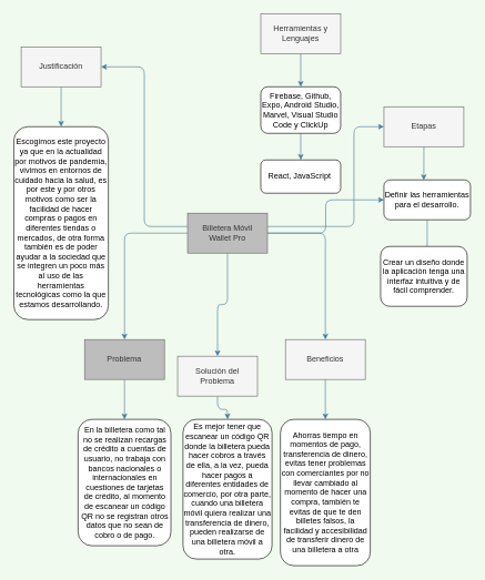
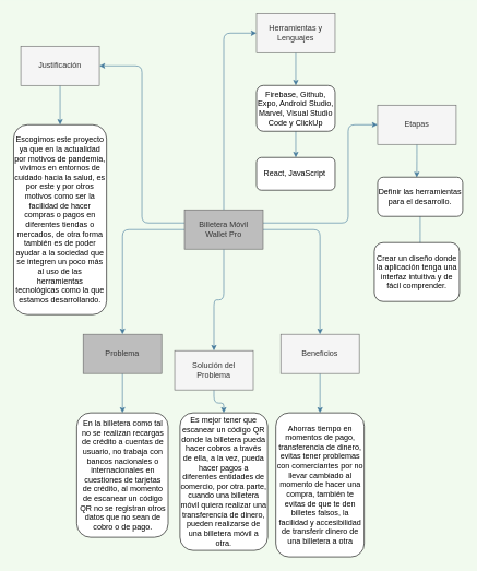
- <mxCell id="17" style="edgeStyle=orthogonalEdgeStyle;curved=0;rounded=1;sketch=0;orthogonalLoop=1;jettySize=auto;html=1;fontColor=#1D3557;strokeColor=#457B9D;fillColor=#A8DADC;" edge="1" parent="1" source="21" target="26"><mxGeometry relative="1" as="geometry" /></mxCell>
+ <mxCell id="17" style="edgeStyle=orthogonalEdgeStyle;curved=0;rounded=1;sketch=0;orthogonalLoop=1;jettySize=auto;html=1;entryX=0;entryY=0.5;entryDx=0;entryDy=0;fontColor=#1D3557;strokeColor=#457B9D;fillColor=#A8DADC;" edge="1" parent="1" source="21" target="13"><mxGeometry relative="1" as="geometry" /></mxCell>
